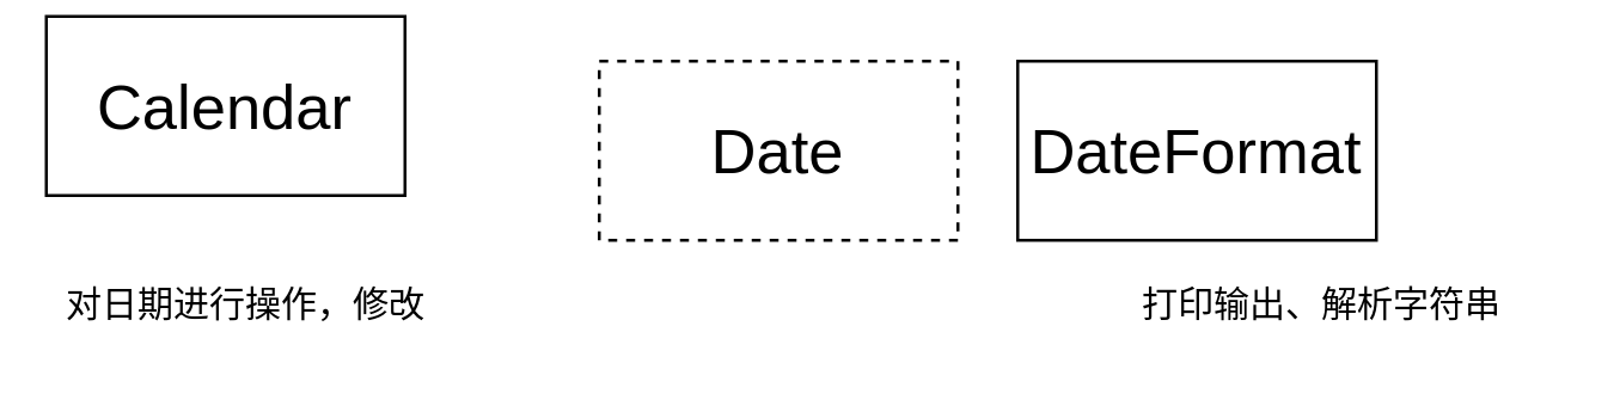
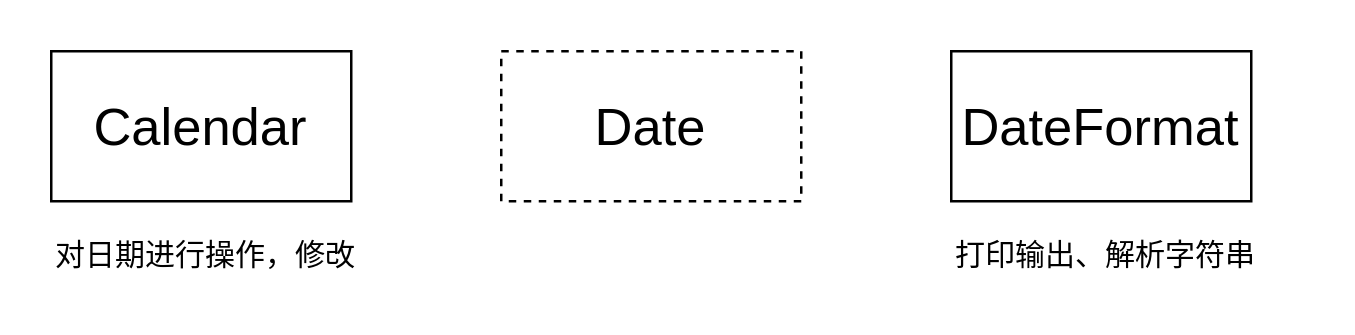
- <mxCell id="2" value="&lt;font style=&quot;font-size: 21px&quot;&gt;Calendar&lt;/font&gt;" style="rounded=0;whiteSpace=wrap;html=1;" parent="1" vertex="1"><mxGeometry x="15" y="5" width="120" height="60" as="geometry" /></mxCell>
+ <mxCell id="2" value="&lt;font style=&quot;font-size: 21px&quot;&gt;Calendar&lt;/font&gt;" style="rounded=0;whiteSpace=wrap;html=1;" parent="1" vertex="1"><mxGeometry x="20" y="20" width="120" height="60" as="geometry" /></mxCell>
- <mxCell id="4" value="&lt;span style=&quot;font-size: 21px&quot;&gt;DateFormat&lt;/span&gt;" style="rounded=0;whiteSpace=wrap;html=1;" parent="1" vertex="1"><mxGeometry x="340" y="20" width="120" height="60" as="geometry" /></mxCell>
+ <mxCell id="4" value="&lt;span style=&quot;font-size: 21px&quot;&gt;DateFormat&lt;/span&gt;" style="rounded=0;whiteSpace=wrap;html=1;" parent="1" vertex="1"><mxGeometry x="380" y="20" width="120" height="60" as="geometry" /></mxCell>
